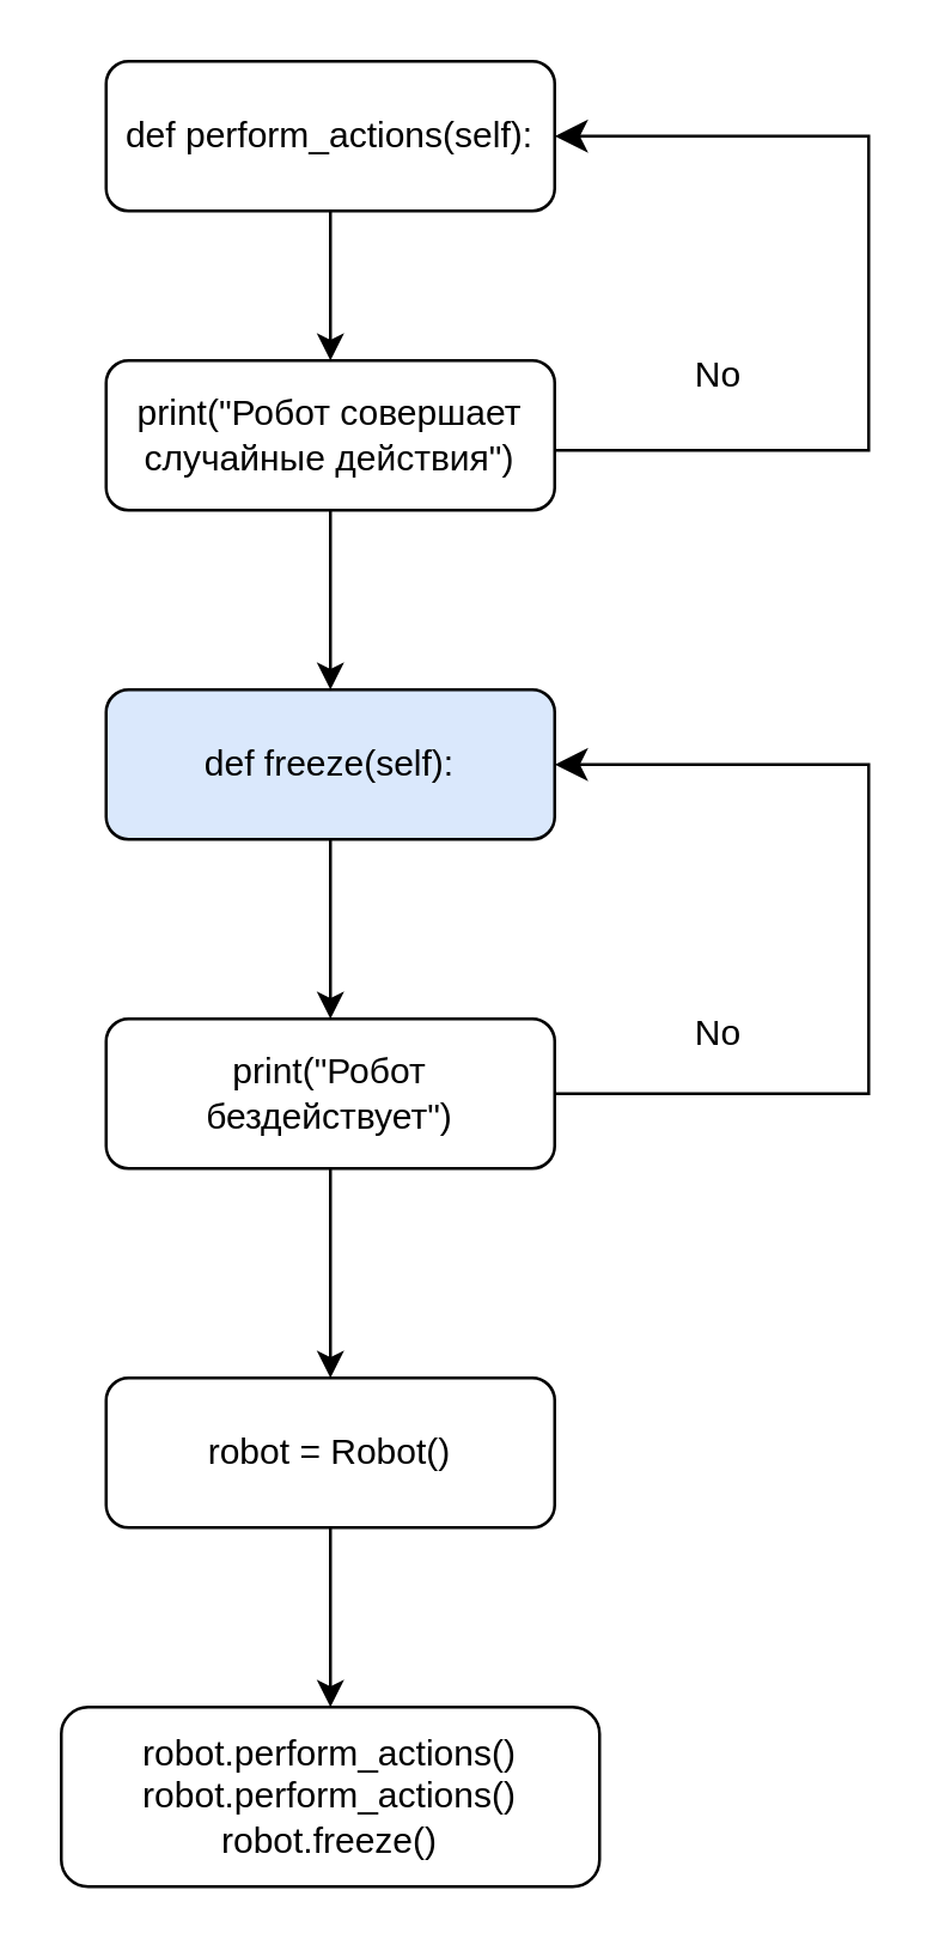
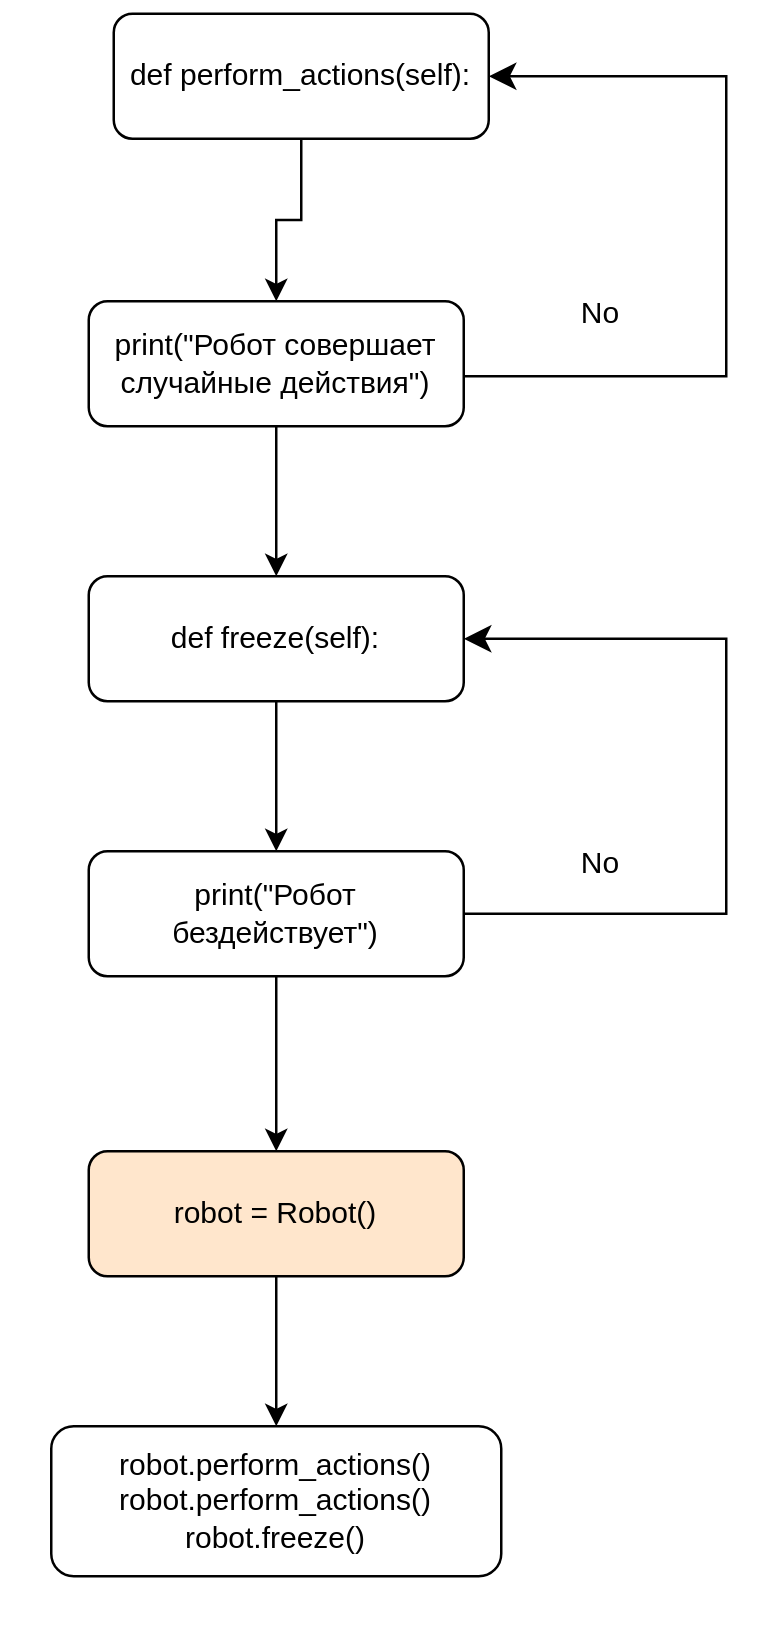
- <mxCell id="3" value="def perform_actions(self):" style="rounded=1;whiteSpace=wrap;html=1;fontSize=12;glass=0;strokeWidth=1;shadow=0;" parent="1" vertex="1"><mxGeometry x="35" y="20" width="150" height="50" as="geometry" /></mxCell>
+ <mxCell id="3" value="def perform_actions(self):" style="rounded=1;whiteSpace=wrap;html=1;fontSize=12;glass=0;strokeWidth=1;shadow=0;" parent="1" vertex="1"><mxGeometry x="45" y="5" width="150" height="50" as="geometry" /></mxCell>
- <mxCell id="7" value="def freeze(self):" style="rounded=1;whiteSpace=wrap;html=1;fontSize=12;glass=0;strokeWidth=1;shadow=0;fillColor=#dae8fc;" vertex="1" parent="1"><mxGeometry x="35" y="230" width="150" height="50" as="geometry" /></mxCell>
+ <mxCell id="7" value="def freeze(self):" style="rounded=1;whiteSpace=wrap;html=1;fontSize=12;glass=0;strokeWidth=1;shadow=0;" vertex="1" parent="1"><mxGeometry x="35" y="230" width="150" height="50" as="geometry" /></mxCell>
- <mxCell id="11" value="robot = Robot()" style="rounded=1;whiteSpace=wrap;html=1;fontSize=12;glass=0;strokeWidth=1;shadow=0;" vertex="1" parent="1"><mxGeometry x="35" y="460" width="150" height="50" as="geometry" /></mxCell>
+ <mxCell id="11" value="robot = Robot()" style="rounded=1;whiteSpace=wrap;html=1;fontSize=12;glass=0;strokeWidth=1;shadow=0;fillColor=#ffe6cc;" vertex="1" parent="1"><mxGeometry x="35" y="460" width="150" height="50" as="geometry" /></mxCell>
